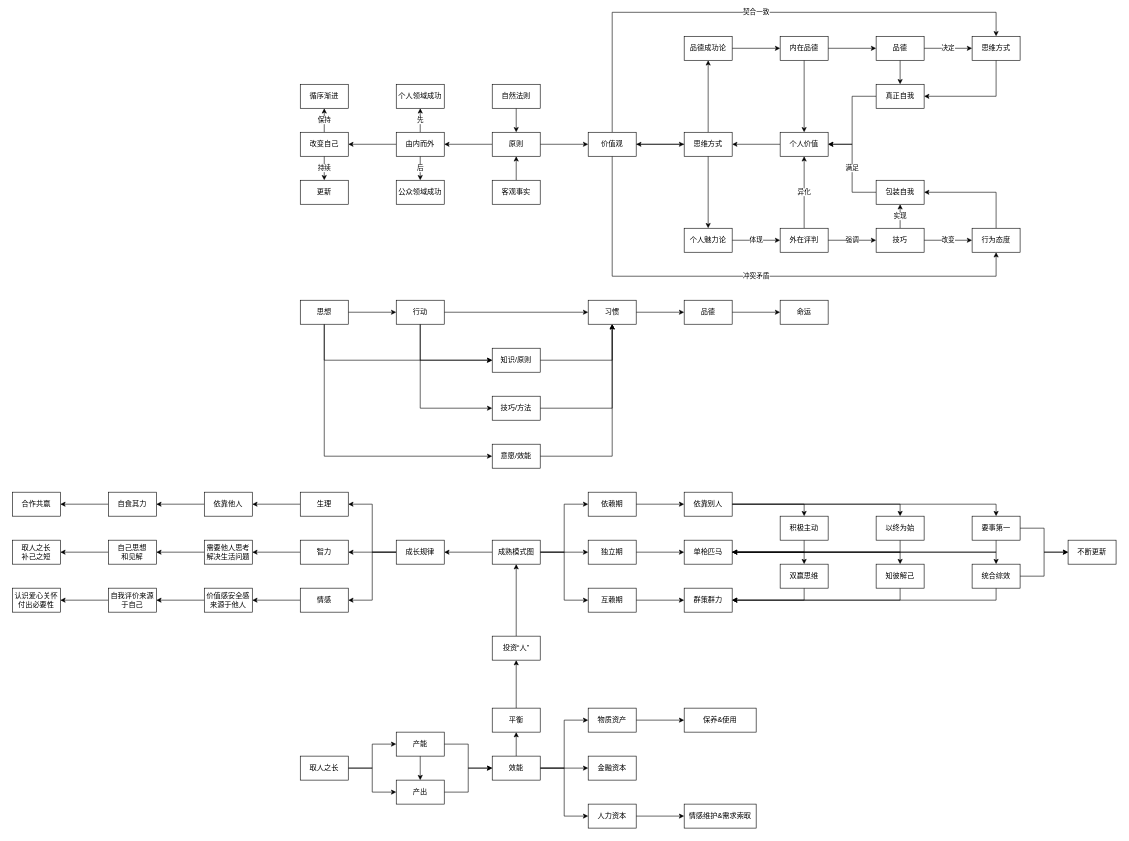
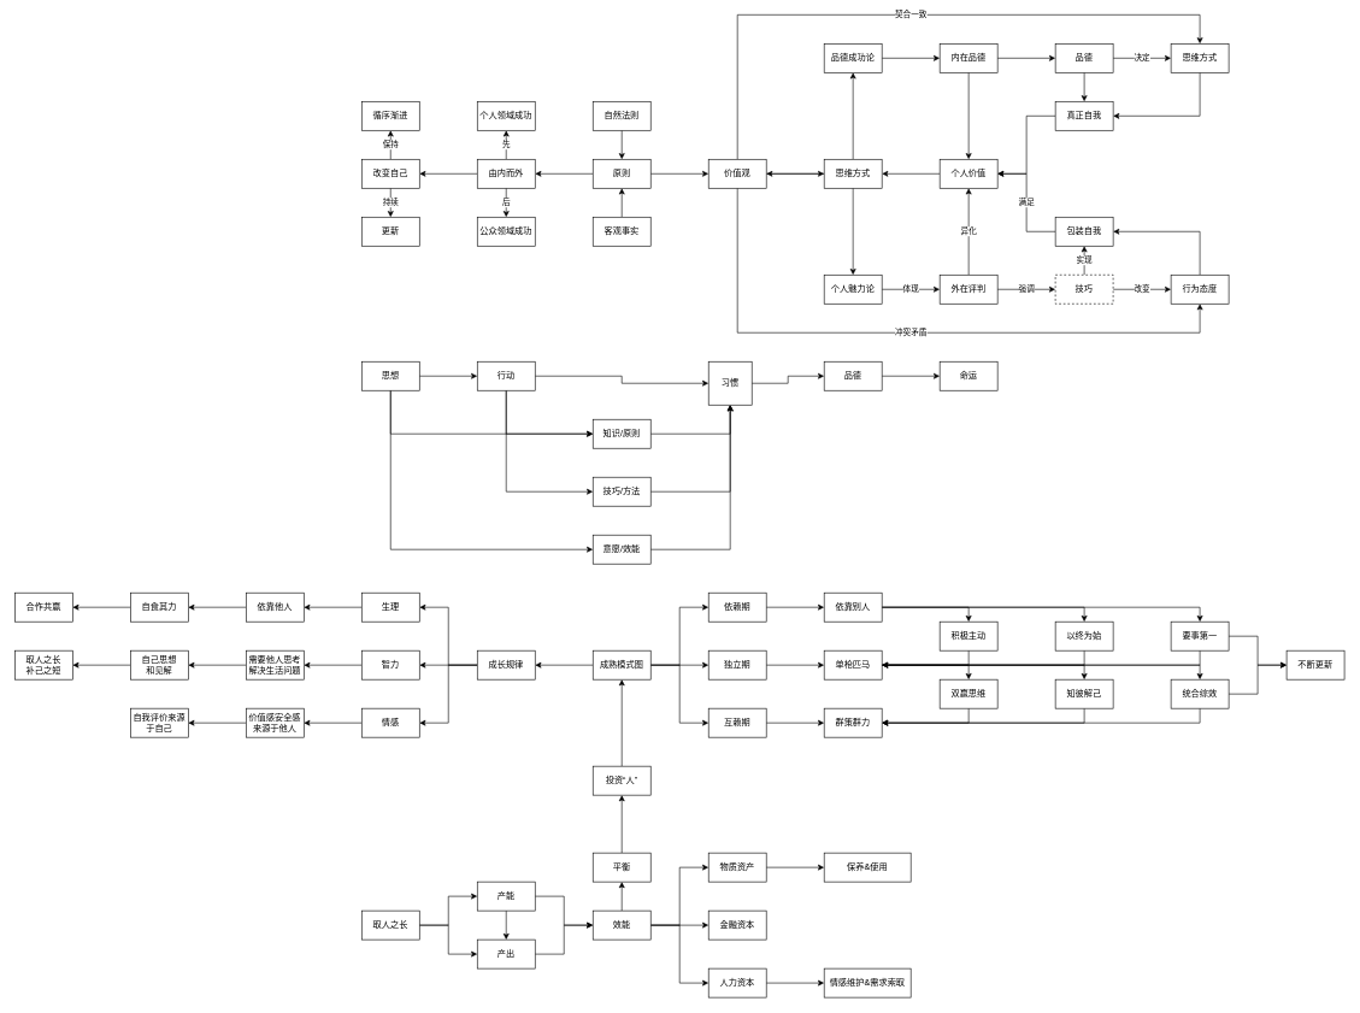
- <mxCell id="17" value="技巧" style="rounded=0;whiteSpace=wrap;html=1;" parent="1" vertex="1"><mxGeometry x="1460" y="380" width="80" height="40" as="geometry" /></mxCell>
+ <mxCell id="17" value="技巧" style="rounded=0;whiteSpace=wrap;html=1;dashed=1;" parent="1" vertex="1"><mxGeometry x="1460" y="380" width="80" height="40" as="geometry" /></mxCell>
- <mxCell id="63" value="习惯" style="rounded=0;whiteSpace=wrap;html=1;" parent="1" vertex="1"><mxGeometry x="980" y="500" width="80" height="40" as="geometry" /></mxCell>
+ <mxCell id="63" value="习惯" style="rounded=0;whiteSpace=wrap;html=1;" parent="1" vertex="1"><mxGeometry x="980" y="500" width="60" height="60" as="geometry" /></mxCell>
- <mxCell id="116" value="认识爱心关怀付出必要性" style="rounded=0;whiteSpace=wrap;html=1;" parent="1" vertex="1"><mxGeometry x="20" y="980" width="80" height="40" as="geometry" /></mxCell>
- <mxCell id="114" value="" style="edgeStyle=orthogonalEdgeStyle;rounded=0;orthogonalLoop=1;jettySize=auto;html=1;" parent="1" source="115" target="116" edge="1"><mxGeometry relative="1" as="geometry" /></mxCell>
